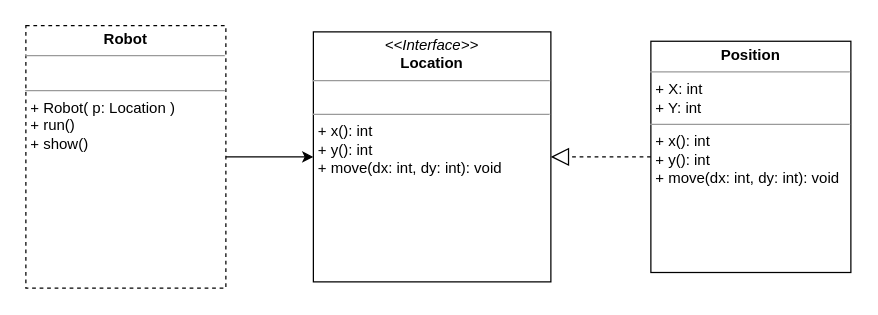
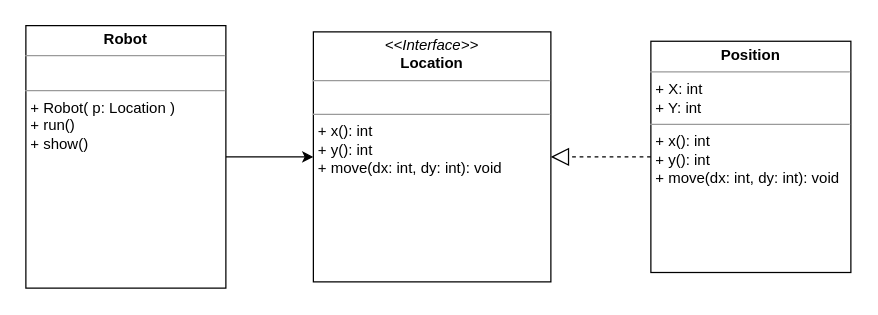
- <mxCell id="3" value="&lt;p style=&quot;margin: 0px ; margin-top: 4px ; text-align: center&quot;&gt;&lt;b&gt;Robot&lt;/b&gt;&lt;/p&gt;&lt;hr size=&quot;1&quot;&gt;&lt;p style=&quot;margin: 0px ; margin-left: 4px&quot;&gt;&lt;br&gt;&lt;/p&gt;&lt;hr size=&quot;1&quot;&gt;&lt;p style=&quot;margin: 0px ; margin-left: 4px&quot;&gt;+ Robot( p: Location )&lt;/p&gt;&lt;p style=&quot;margin: 0px ; margin-left: 4px&quot;&gt;+ run()&lt;/p&gt;&lt;p style=&quot;margin: 0px ; margin-left: 4px&quot;&gt;+ show()&lt;/p&gt;" style="verticalAlign=top;align=left;overflow=fill;fontSize=12;fontFamily=Helvetica;html=1;dashed=1;" parent="1" vertex="1"><mxGeometry x="20" y="20" width="160" height="210" as="geometry" /></mxCell>
+ <mxCell id="3" value="&lt;p style=&quot;margin: 0px ; margin-top: 4px ; text-align: center&quot;&gt;&lt;b&gt;Robot&lt;/b&gt;&lt;/p&gt;&lt;hr size=&quot;1&quot;&gt;&lt;p style=&quot;margin: 0px ; margin-left: 4px&quot;&gt;&lt;br&gt;&lt;/p&gt;&lt;hr size=&quot;1&quot;&gt;&lt;p style=&quot;margin: 0px ; margin-left: 4px&quot;&gt;+ Robot( p: Location )&lt;/p&gt;&lt;p style=&quot;margin: 0px ; margin-left: 4px&quot;&gt;+ run()&lt;/p&gt;&lt;p style=&quot;margin: 0px ; margin-left: 4px&quot;&gt;+ show()&lt;/p&gt;" style="verticalAlign=top;align=left;overflow=fill;fontSize=12;fontFamily=Helvetica;html=1;" parent="1" vertex="1"><mxGeometry x="20" y="20" width="160" height="210" as="geometry" /></mxCell>
